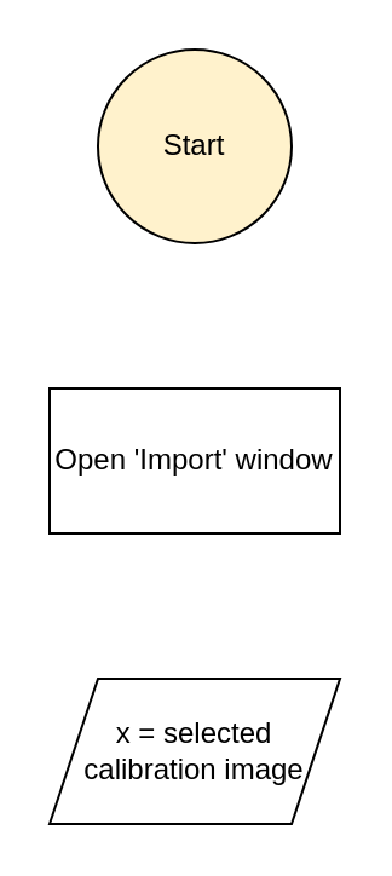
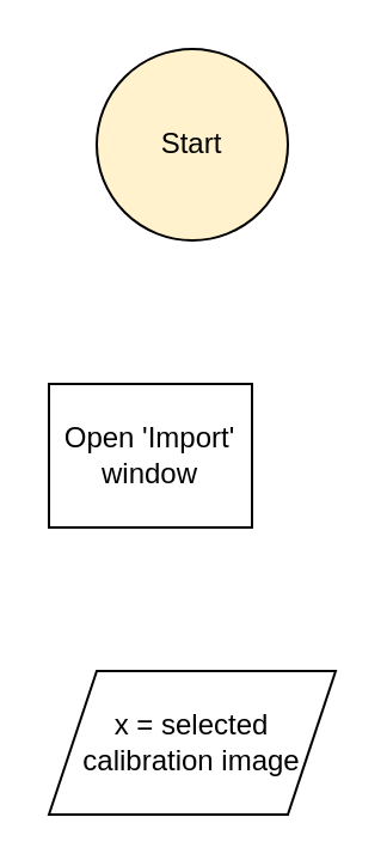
- <mxCell id="3" value="Open 'Import' window" style="rounded=0;whiteSpace=wrap;html=1;" vertex="1" parent="1"><mxGeometry x="20" y="160" width="120" height="60" as="geometry" /></mxCell>
+ <mxCell id="3" value="Open 'Import' window" style="rounded=0;whiteSpace=wrap;html=1;" vertex="1" parent="1"><mxGeometry x="20" y="160" width="85" height="60" as="geometry" /></mxCell>
